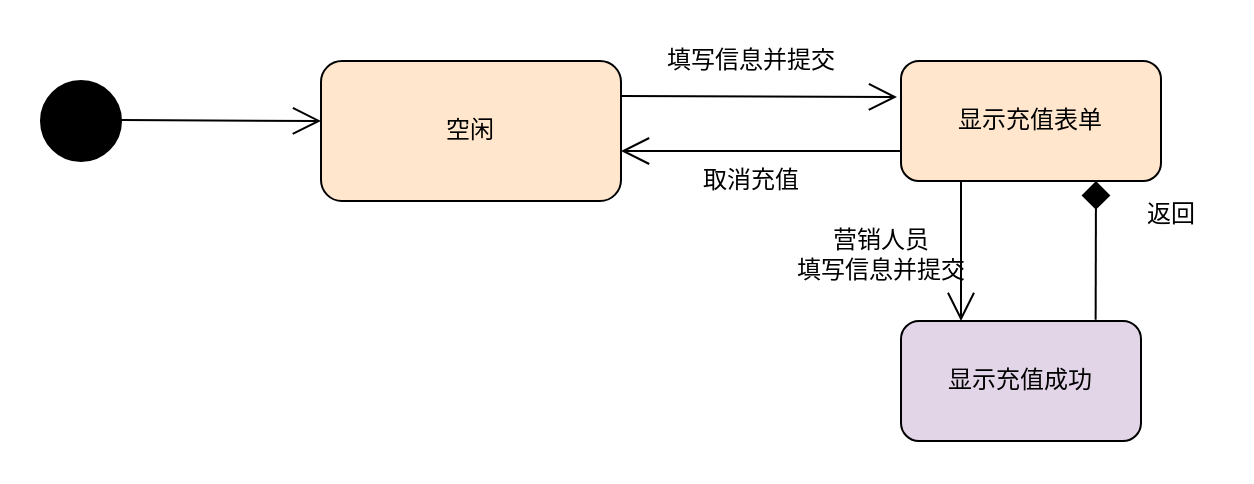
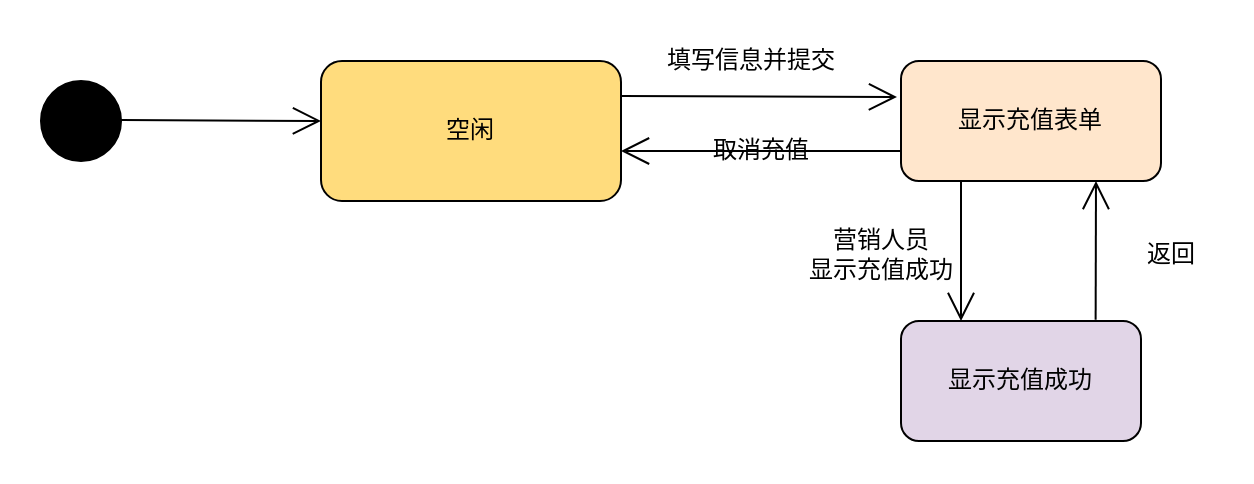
- <mxCell id="3" value="空闲" style="rounded=1;whiteSpace=wrap;html=1;fillColor=#ffe6cc;" vertex="1" parent="1"><mxGeometry x="160" y="30" width="150" height="70" as="geometry" /></mxCell>
+ <mxCell id="3" value="空闲" style="rounded=1;whiteSpace=wrap;html=1;fillColor=#FFDC7D;" vertex="1" parent="1"><mxGeometry x="160" y="30" width="150" height="70" as="geometry" /></mxCell>
- <mxCell id="13" value="取消充值" style="text;html=1;align=center;verticalAlign=middle;resizable=0;points=[];autosize=1;" vertex="1" parent="1"><mxGeometry x="345" y="80" width="60" height="20" as="geometry" /></mxCell>
+ <mxCell id="13" value="取消充值" style="text;html=1;align=center;verticalAlign=middle;resizable=0;points=[];autosize=1;" vertex="1" parent="1"><mxGeometry x="350" y="65" width="60" height="20" as="geometry" /></mxCell>
- <mxCell id="9" value="" style="endArrow=diamond;endFill=1;endSize=12;html=1;entryX=0.75;entryY=1;entryDx=0;entryDy=0;exitX=0.811;exitY=-0.011;exitDx=0;exitDy=0;exitPerimeter=0;" edge="1" parent="1" source="5" target="4"><mxGeometry width="160" relative="1" as="geometry"><mxPoint x="540" y="150" as="sourcePoint" /><mxPoint x="450" y="70" as="targetPoint" /></mxGeometry></mxCell>
+ <mxCell id="9" value="" style="endArrow=open;endFill=1;endSize=12;html=1;entryX=0.75;entryY=1;entryDx=0;entryDy=0;exitX=0.811;exitY=-0.011;exitDx=0;exitDy=0;exitPerimeter=0;" edge="1" parent="1" source="5" target="4"><mxGeometry width="160" relative="1" as="geometry"><mxPoint x="540" y="150" as="sourcePoint" /><mxPoint x="450" y="70" as="targetPoint" /></mxGeometry></mxCell>
- <mxCell id="11" value="返回" style="text;html=1;align=center;verticalAlign=middle;resizable=0;points=[];autosize=1;" vertex="1" parent="1"><mxGeometry x="565" y="97" width="40" height="20" as="geometry" /></mxCell>
+ <mxCell id="11" value="返回" style="text;html=1;align=center;verticalAlign=middle;resizable=0;points=[];autosize=1;" vertex="1" parent="1"><mxGeometry x="565" y="117" width="40" height="20" as="geometry" /></mxCell>
- <mxCell id="10" value="营销人员&lt;br&gt;填写信息并提交" style="text;html=1;align=center;verticalAlign=middle;resizable=0;points=[];autosize=1;" vertex="1" parent="1"><mxGeometry x="390" y="112" width="100" height="30" as="geometry" /></mxCell>
+ <mxCell id="10" value="营销人员&lt;br&gt;显示充值成功" style="text;html=1;align=center;verticalAlign=middle;resizable=0;points=[];autosize=1;" vertex="1" parent="1"><mxGeometry x="390" y="112" width="100" height="30" as="geometry" /></mxCell>
